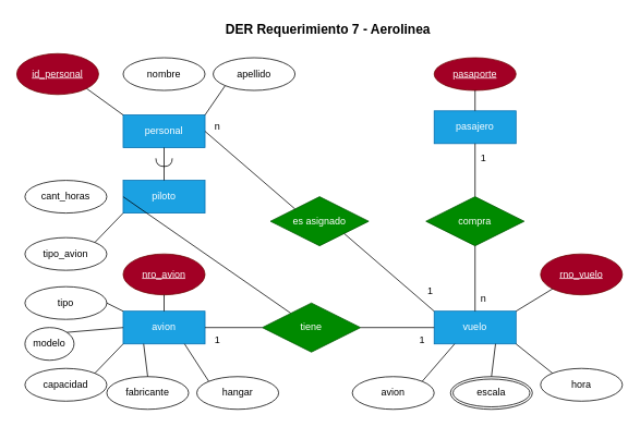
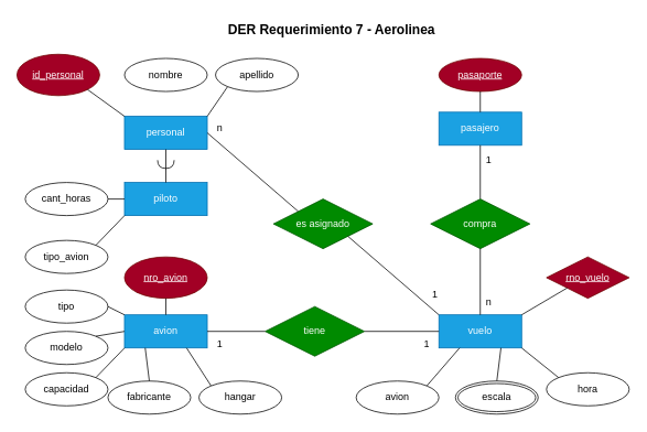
- <mxCell id="23" value="" style="endArrow=none;html=1;rounded=0;exitX=0;exitY=0.5;exitDx=0;exitDy=0;" edge="1" parent="1" source="17" target="38"><mxGeometry relative="1" as="geometry"><mxPoint x="70" y="459" as="sourcePoint" /><mxPoint x="230" y="459" as="targetPoint" /></mxGeometry></mxCell>
+ <mxCell id="23" value="" style="endArrow=none;html=1;rounded=0;exitX=0;exitY=0.5;exitDx=0;exitDy=0;entryX=1;entryY=0.5;entryDx=0;entryDy=0;" edge="1" parent="1" source="17" target="18"><mxGeometry relative="1" as="geometry"><mxPoint x="70" y="459" as="sourcePoint" /><mxPoint x="230" y="459" as="targetPoint" /></mxGeometry></mxCell>
- <mxCell id="5" value="rno_vuelo" style="ellipse;whiteSpace=wrap;html=1;align=center;fontStyle=4;fillColor=#a20025;fontColor=#ffffff;strokeColor=#6F0000;" vertex="1" parent="1"><mxGeometry x="660" y="310" width="100" height="50" as="geometry" /></mxCell>
+ <mxCell id="5" value="rno_vuelo" style="rhombus;whiteSpace=wrap;html=1;align=center;fontStyle=4;fillColor=#a20025;fontColor=#ffffff;strokeColor=#6F0000;" vertex="1" parent="1"><mxGeometry x="660" y="310" width="100" height="50" as="geometry" /></mxCell>
- <mxCell id="11" value="modelo" style="ellipse;whiteSpace=wrap;html=1;align=center;" vertex="1" parent="1"><mxGeometry x="30" y="400" width="60" height="40" as="geometry" /></mxCell>
+ <mxCell id="11" value="modelo" style="ellipse;whiteSpace=wrap;html=1;align=center;" vertex="1" parent="1"><mxGeometry x="30" y="400" width="100" height="40" as="geometry" /></mxCell>
